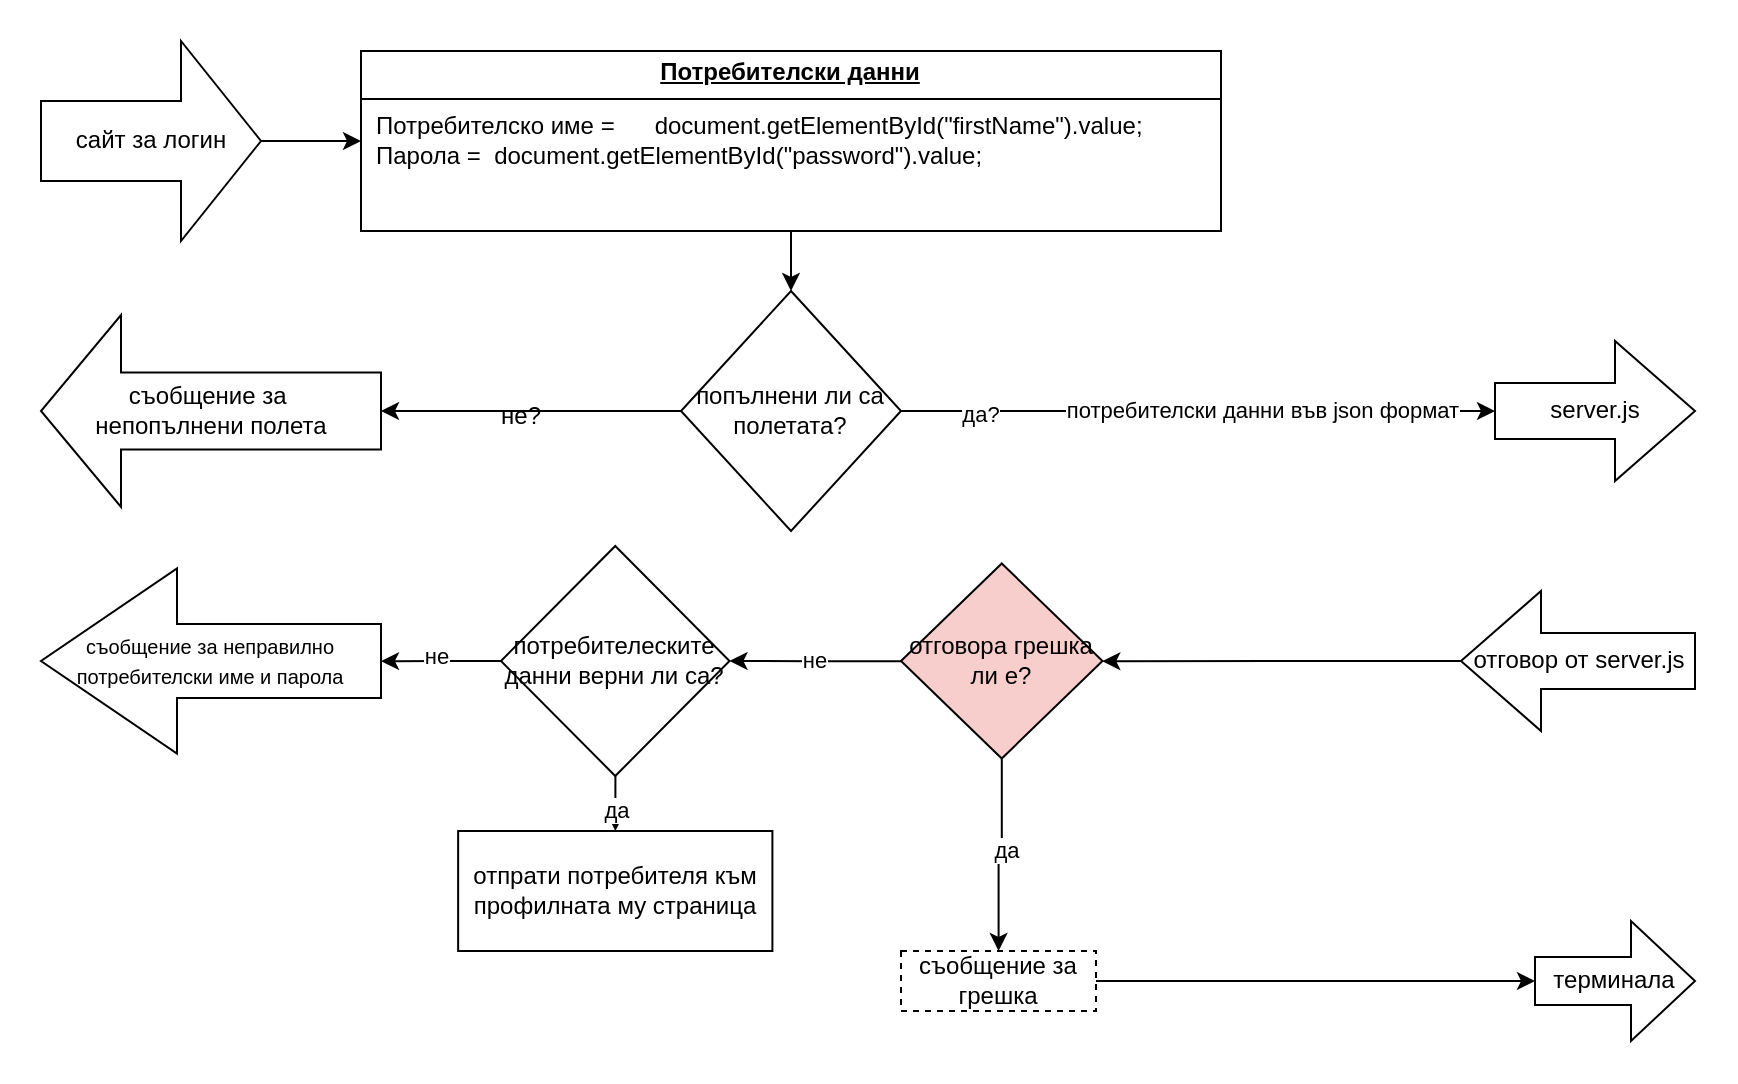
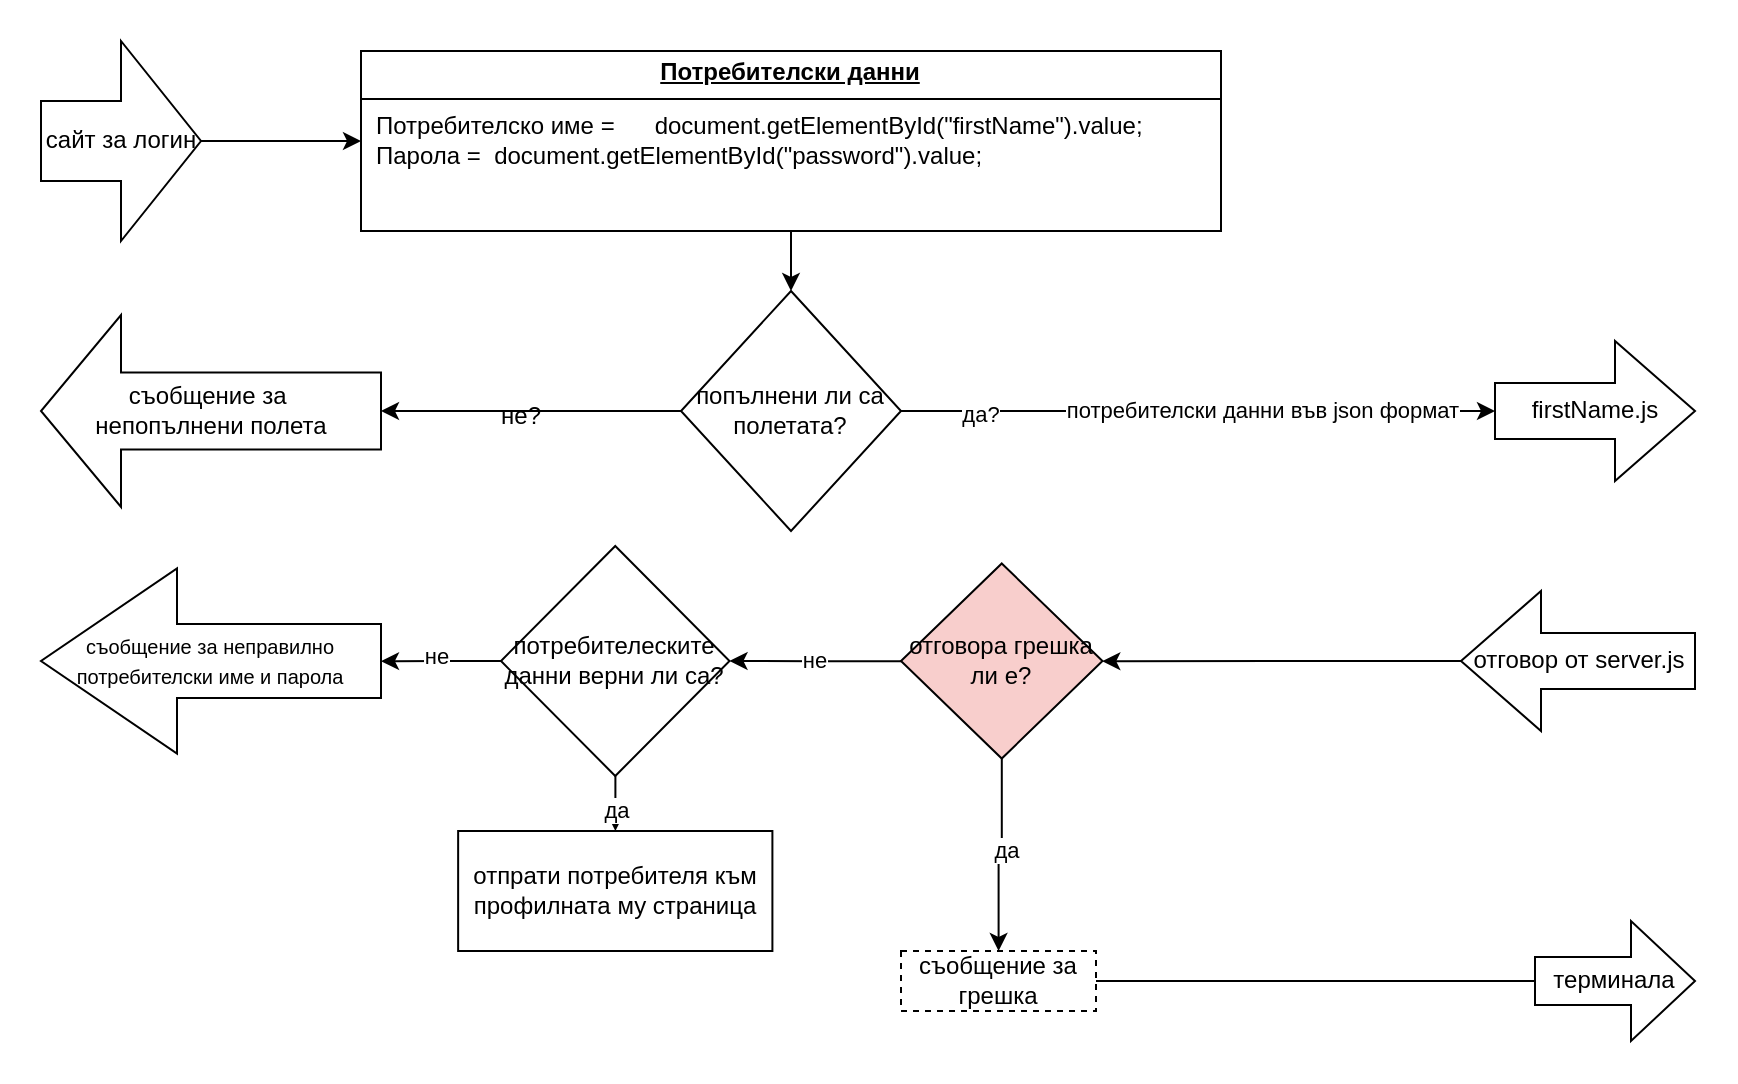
- <mxCell id="3" value="сайт за логин" style="html=1;shadow=0;dashed=0;align=center;verticalAlign=middle;shape=mxgraph.arrows2.arrow;dy=0.6;dx=40;notch=0;" vertex="1" parent="1"><mxGeometry y="20" width="110" height="100" as="geometry" x="20" /></mxCell>
+ <mxCell id="3" value="сайт за логин" style="html=1;shadow=0;dashed=0;align=center;verticalAlign=middle;shape=mxgraph.arrows2.arrow;dy=0.6;dx=40;notch=0;" vertex="1" parent="1"><mxGeometry x="20" y="20" width="80" height="100" as="geometry" /></mxCell>
- <mxCell id="11" value="server.js" style="html=1;shadow=0;dashed=0;align=center;verticalAlign=middle;shape=mxgraph.arrows2.arrow;dy=0.6;dx=40;notch=0;" vertex="1" parent="1"><mxGeometry x="747" y="170" width="100" height="70" as="geometry" /></mxCell>
+ <mxCell id="11" value="firstName.js" style="html=1;shadow=0;dashed=0;align=center;verticalAlign=middle;shape=mxgraph.arrows2.arrow;dy=0.6;dx=40;notch=0;" vertex="1" parent="1"><mxGeometry x="747" y="170" width="100" height="70" as="geometry" /></mxCell>
- <mxCell id="21" value="" style="edgeStyle=orthogonalEdgeStyle;rounded=0;orthogonalLoop=1;jettySize=auto;html=1;" edge="1" parent="1" source="22" target="23"><mxGeometry relative="1" as="geometry" /></mxCell>
+ <mxCell id="21" value="" style="edgeStyle=orthogonalEdgeStyle;rounded=0;orthogonalLoop=1;jettySize=auto;html=1;endArrow=none;" edge="1" parent="1" source="22" target="23"><mxGeometry relative="1" as="geometry" /></mxCell>
